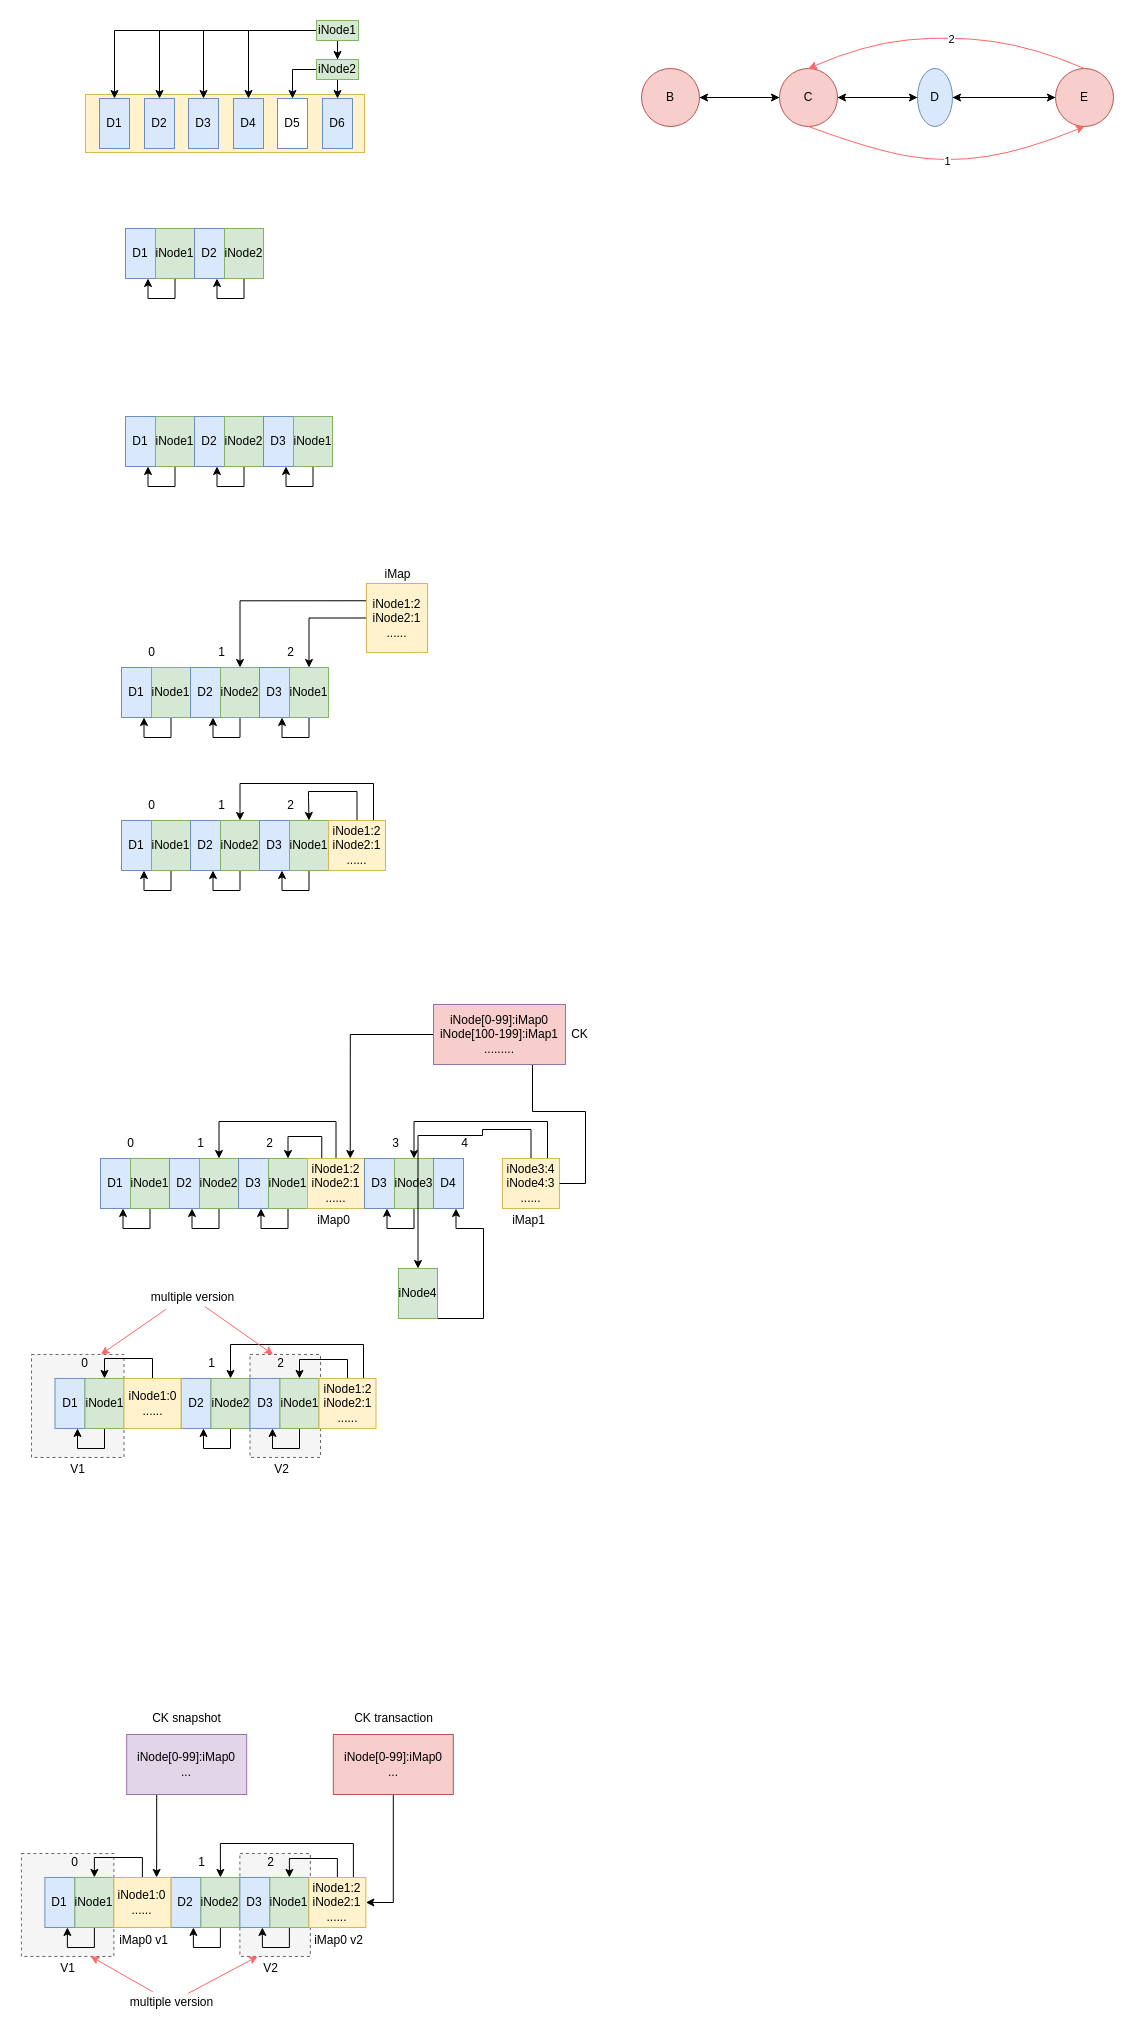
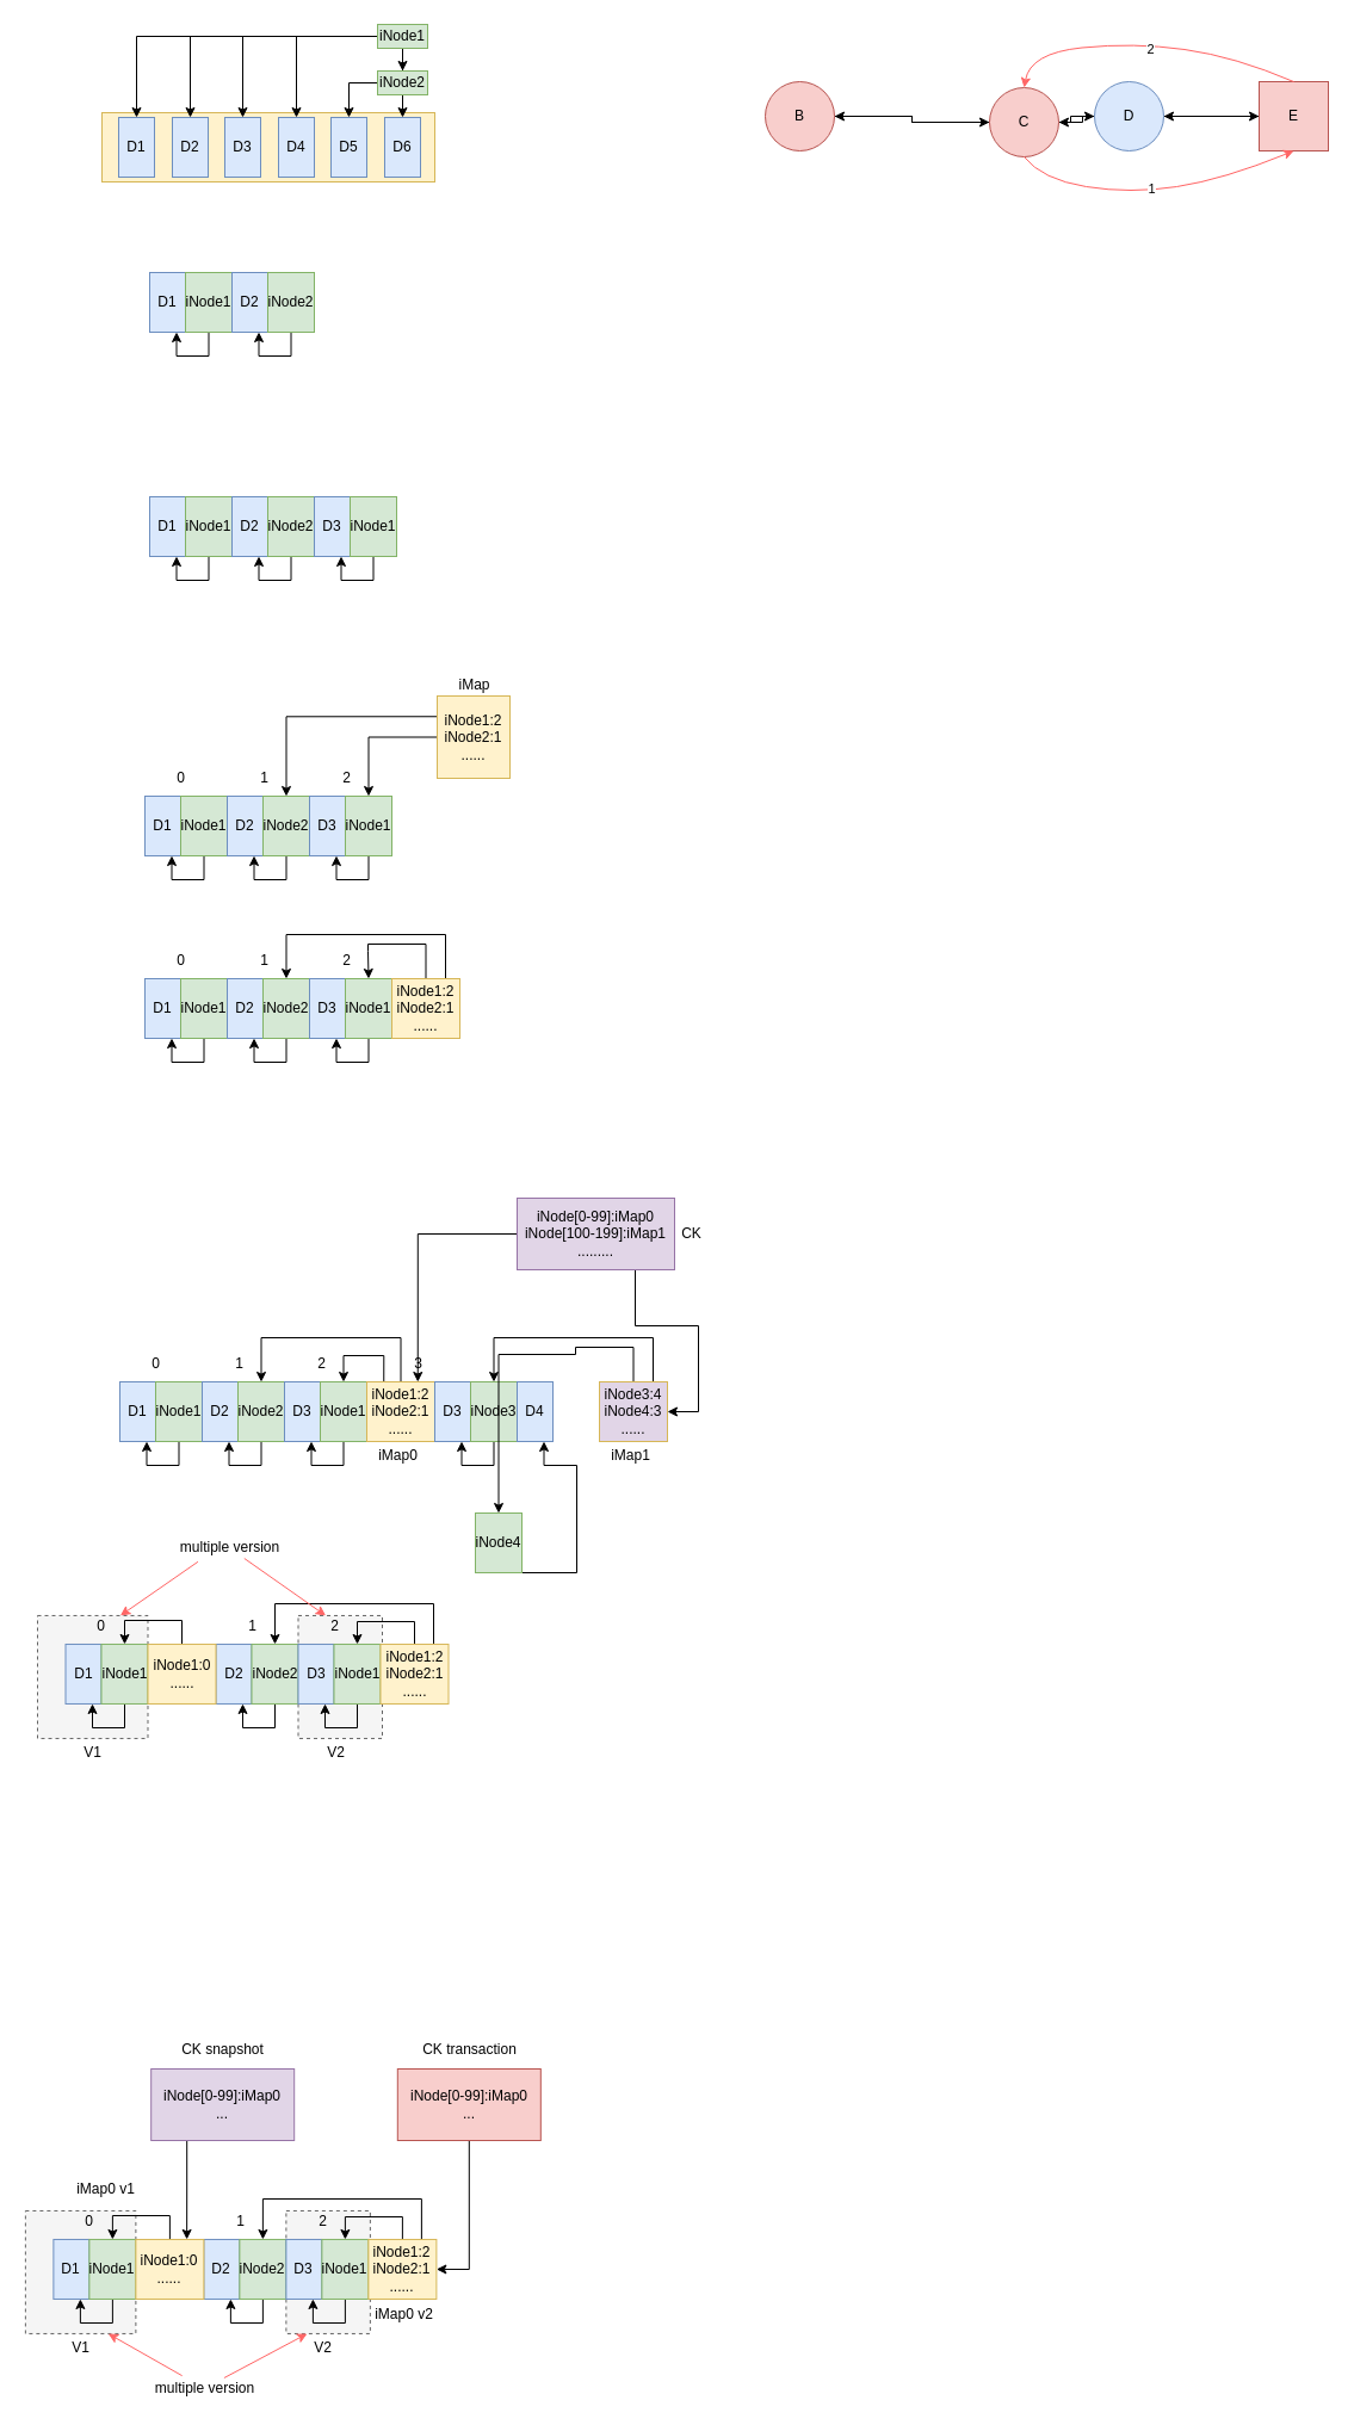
- <mxCell id="102" value="C" style="ellipse;whiteSpace=wrap;html=1;aspect=fixed;fillColor=#f8cecc;strokeColor=#b85450;" vertex="1" parent="1"><mxGeometry x="779" y="68" width="58" height="58" as="geometry" /></mxCell>
+ <mxCell id="102" value="C" style="ellipse;whiteSpace=wrap;html=1;aspect=fixed;fillColor=#f8cecc;strokeColor=#b85450;" vertex="1" parent="1"><mxGeometry x="829" y="73" width="58" height="58" as="geometry" /></mxCell>
- <mxCell id="105" value="D" style="ellipse;whiteSpace=wrap;html=1;aspect=fixed;fillColor=#dae8fc;strokeColor=#6c8ebf;" vertex="1" parent="1"><mxGeometry x="917" y="68" width="35" height="58" as="geometry" /></mxCell>
+ <mxCell id="105" value="D" style="ellipse;whiteSpace=wrap;html=1;aspect=fixed;fillColor=#dae8fc;strokeColor=#6c8ebf;" vertex="1" parent="1"><mxGeometry x="917" y="68" width="58" height="58" as="geometry" /></mxCell>
- <mxCell id="107" value="E" style="ellipse;whiteSpace=wrap;html=1;aspect=fixed;fillColor=#f8cecc;strokeColor=#b85450;" vertex="1" parent="1"><mxGeometry x="1055" y="68" width="58" height="58" as="geometry" /></mxCell>
+ <mxCell id="107" value="E" style="whiteSpace=wrap;html=1;aspect=fixed;fillColor=#f8cecc;strokeColor=#b85450;rounded=0;" vertex="1" parent="1"><mxGeometry x="1055" y="68" width="58" height="58" as="geometry" /></mxCell>
- <mxCell id="15" value="D5" style="rounded=0;whiteSpace=wrap;html=1;fillColor=#ffffff;strokeColor=#6c8ebf;" parent="1" vertex="1"><mxGeometry x="277" y="98" width="30" height="50" as="geometry" /></mxCell>
+ <mxCell id="15" value="D5" style="rounded=0;whiteSpace=wrap;html=1;fillColor=#dae8fc;strokeColor=#6c8ebf;" parent="1" vertex="1"><mxGeometry x="277" y="98" width="30" height="50" as="geometry" /></mxCell>
- <mxCell id="96" value="iNode[0-99]:iMap0&lt;br&gt;iNode[100-199]:iMap1&lt;br&gt;........." style="rounded=0;whiteSpace=wrap;html=1;fillColor=#f8cecc;strokeColor=#9673a6;" vertex="1" parent="1"><mxGeometry x="433" y="1004" width="132" height="60" as="geometry" /></mxCell>
+ <mxCell id="96" value="iNode[0-99]:iMap0&lt;br&gt;iNode[100-199]:iMap1&lt;br&gt;........." style="rounded=0;whiteSpace=wrap;html=1;fillColor=#e1d5e7;strokeColor=#9673a6;" vertex="1" parent="1"><mxGeometry x="433" y="1004" width="132" height="60" as="geometry" /></mxCell>
- <mxCell id="88" value="3" style="text;html=1;align=center;verticalAlign=middle;resizable=0;points=[];autosize=1;strokeColor=none;fillColor=none;" vertex="1" parent="1"><mxGeometry x="386" y="1134" width="17" height="18" as="geometry" /></mxCell>
+ <mxCell id="88" value="3" style="text;html=1;align=center;verticalAlign=middle;resizable=0;points=[];autosize=1;strokeColor=none;fillColor=none;" vertex="1" parent="1"><mxGeometry x="341" y="1134" width="17" height="18" as="geometry" /></mxCell>
- <mxCell id="89" value="4" style="text;html=1;align=center;verticalAlign=middle;resizable=0;points=[];autosize=1;strokeColor=none;fillColor=none;" vertex="1" parent="1"><mxGeometry x="455" y="1134" width="17" height="18" as="geometry" /></mxCell>
- <mxCell id="92" value="iNode3:4&lt;br&gt;iNode4:3&lt;br&gt;......" style="rounded=0;whiteSpace=wrap;html=1;fillColor=#fff2cc;strokeColor=#d6b656;" vertex="1" parent="1"><mxGeometry x="502" y="1158" width="57" height="50" as="geometry" /></mxCell>
+ <mxCell id="92" value="iNode3:4&lt;br&gt;iNode4:3&lt;br&gt;......" style="rounded=0;whiteSpace=wrap;html=1;fillColor=#e1d5e7;strokeColor=#d6b656;" vertex="1" parent="1"><mxGeometry x="502" y="1158" width="57" height="50" as="geometry" /></mxCell>
- <mxCell id="94" style="edgeStyle=orthogonalEdgeStyle;rounded=0;orthogonalLoop=1;jettySize=auto;html=1;entryX=1;entryY=0.5;entryDx=0;entryDy=0;strokeColor=default;exitX=0.75;exitY=1;exitDx=0;exitDy=0;endArrow=none;" edge="1" parent="1" source="96" target="92"><mxGeometry relative="1" as="geometry" /></mxCell>
+ <mxCell id="94" style="edgeStyle=orthogonalEdgeStyle;rounded=0;orthogonalLoop=1;jettySize=auto;html=1;entryX=1;entryY=0.5;entryDx=0;entryDy=0;strokeColor=default;exitX=0.75;exitY=1;exitDx=0;exitDy=0;" edge="1" parent="1" source="96" target="92"><mxGeometry relative="1" as="geometry" /></mxCell>
- <mxCell id="160" value="iMap0 v1" style="text;html=1;align=center;verticalAlign=middle;resizable=0;points=[];autosize=1;strokeColor=none;fillColor=none;" vertex="1" parent="1"><mxGeometry x="113.38" y="1931" width="59" height="18" as="geometry" /></mxCell>
+ <mxCell id="160" value="iMap0 v1" style="text;html=1;align=center;verticalAlign=middle;resizable=0;points=[];autosize=1;strokeColor=none;fillColor=none;" vertex="1" parent="1"><mxGeometry x="58.38" y="1826" width="59" height="18" as="geometry" /></mxCell>
